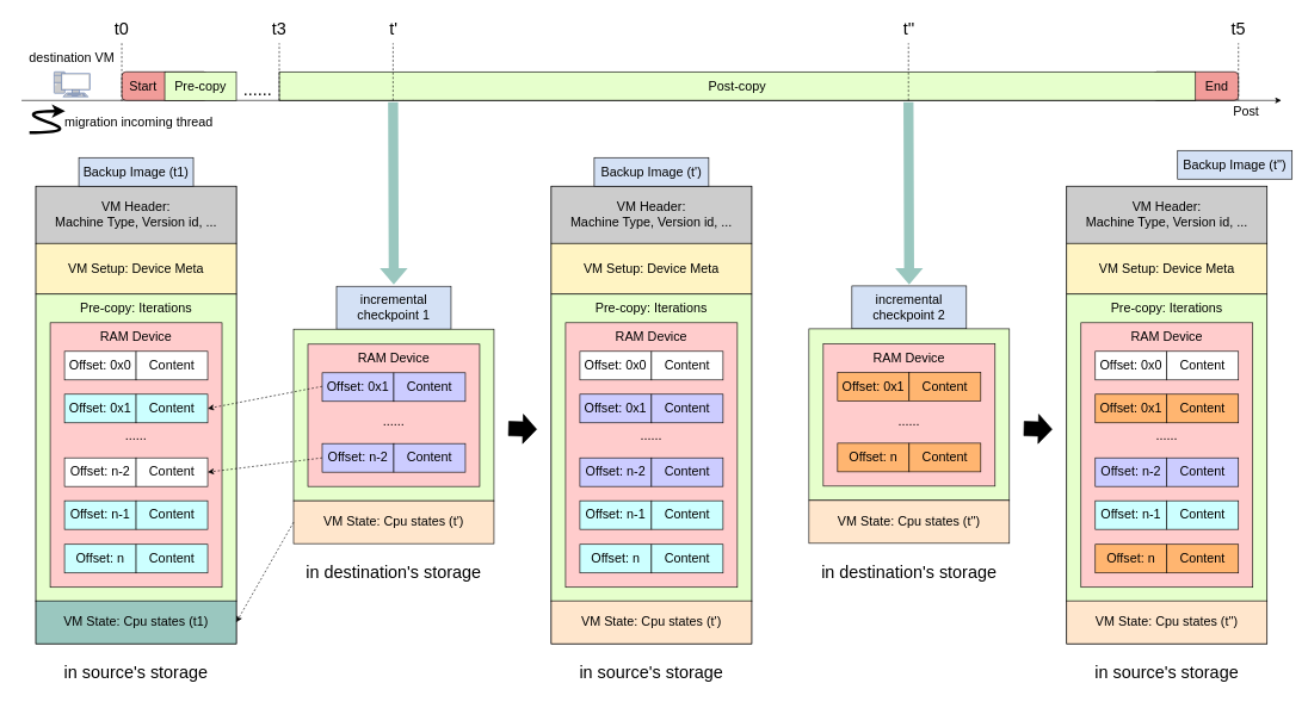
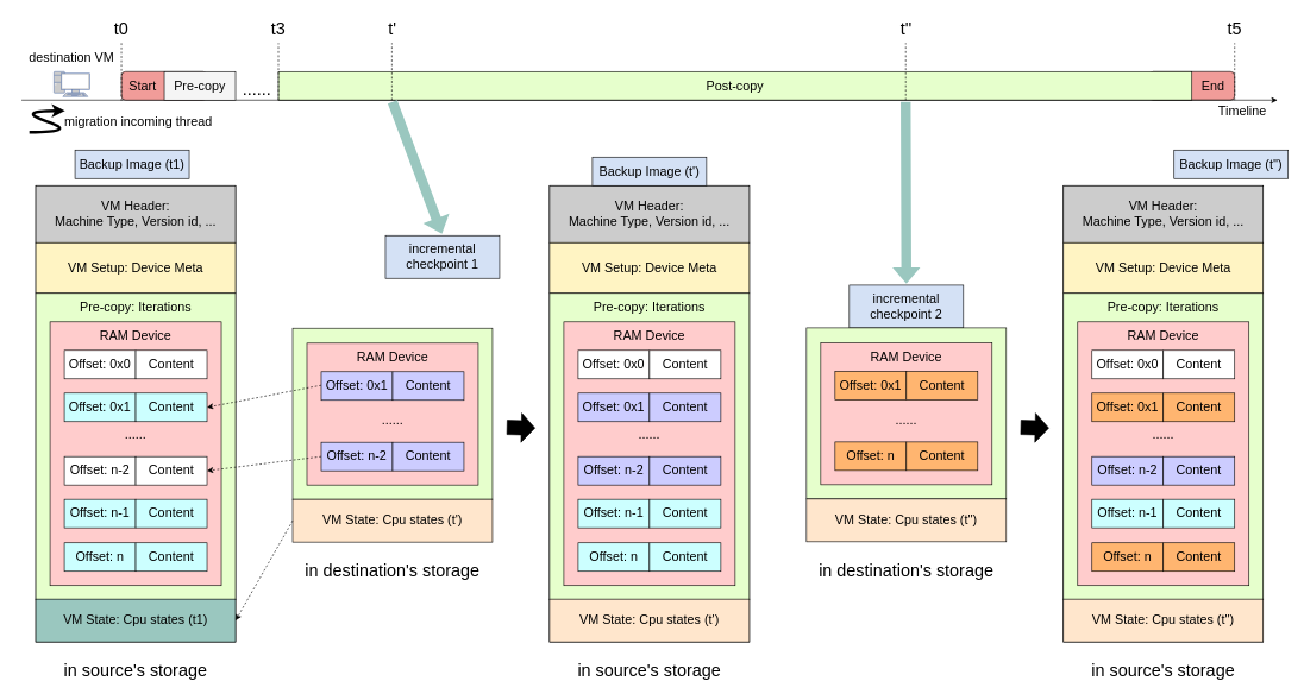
- <mxCell id="38" value="Pre-copy" style="rounded=0;whiteSpace=wrap;html=1;fontSize=18;fillColor=#E6FFCC;" vertex="1" parent="1"><mxGeometry x="229" y="100" width="100" height="40" as="geometry" /></mxCell>
+ <mxCell id="38" value="Pre-copy" style="rounded=0;whiteSpace=wrap;html=1;fontSize=18;fillColor=#f5f5f5;" vertex="1" parent="1"><mxGeometry x="229" y="100" width="100" height="40" as="geometry" /></mxCell>
- <mxCell id="40" value="Post" style="text;html=1;strokeColor=none;fillColor=none;align=center;verticalAlign=middle;whiteSpace=wrap;rounded=0;fontSize=18;" vertex="1" parent="1"><mxGeometry x="1690" y="140" width="100" height="30" as="geometry" /></mxCell>
+ <mxCell id="40" value="Timeline" style="text;html=1;strokeColor=none;fillColor=none;align=center;verticalAlign=middle;whiteSpace=wrap;rounded=0;fontSize=18;" vertex="1" parent="1"><mxGeometry x="1690" y="140" width="100" height="30" as="geometry" /></mxCell>
- <mxCell id="17" value="Backup Image (t1)" style="text;html=1;strokeColor=default;fillColor=#D4E1F5;align=center;verticalAlign=middle;whiteSpace=wrap;rounded=0;fontSize=18;" vertex="1" parent="1"><mxGeometry x="109" y="220" width="160" height="40" as="geometry" /></mxCell>
+ <mxCell id="17" value="Backup Image (t1)" style="text;html=1;strokeColor=default;fillColor=#D4E1F5;align=center;verticalAlign=middle;whiteSpace=wrap;rounded=0;fontSize=18;" vertex="1" parent="1"><mxGeometry x="104" y="210" width="160" height="40" as="geometry" /></mxCell>
- <mxCell id="41" value="incremental checkpoint 1" style="text;html=1;strokeColor=default;fillColor=#D4E1F5;align=center;verticalAlign=middle;whiteSpace=wrap;rounded=0;fontSize=18;" vertex="1" parent="1"><mxGeometry x="469" y="400" width="160" height="60" as="geometry" /></mxCell>
+ <mxCell id="41" value="incremental checkpoint 1" style="text;html=1;strokeColor=default;fillColor=#D4E1F5;align=center;verticalAlign=middle;whiteSpace=wrap;rounded=0;fontSize=18;" vertex="1" parent="1"><mxGeometry x="539" y="330" width="160" height="60" as="geometry" /></mxCell>
